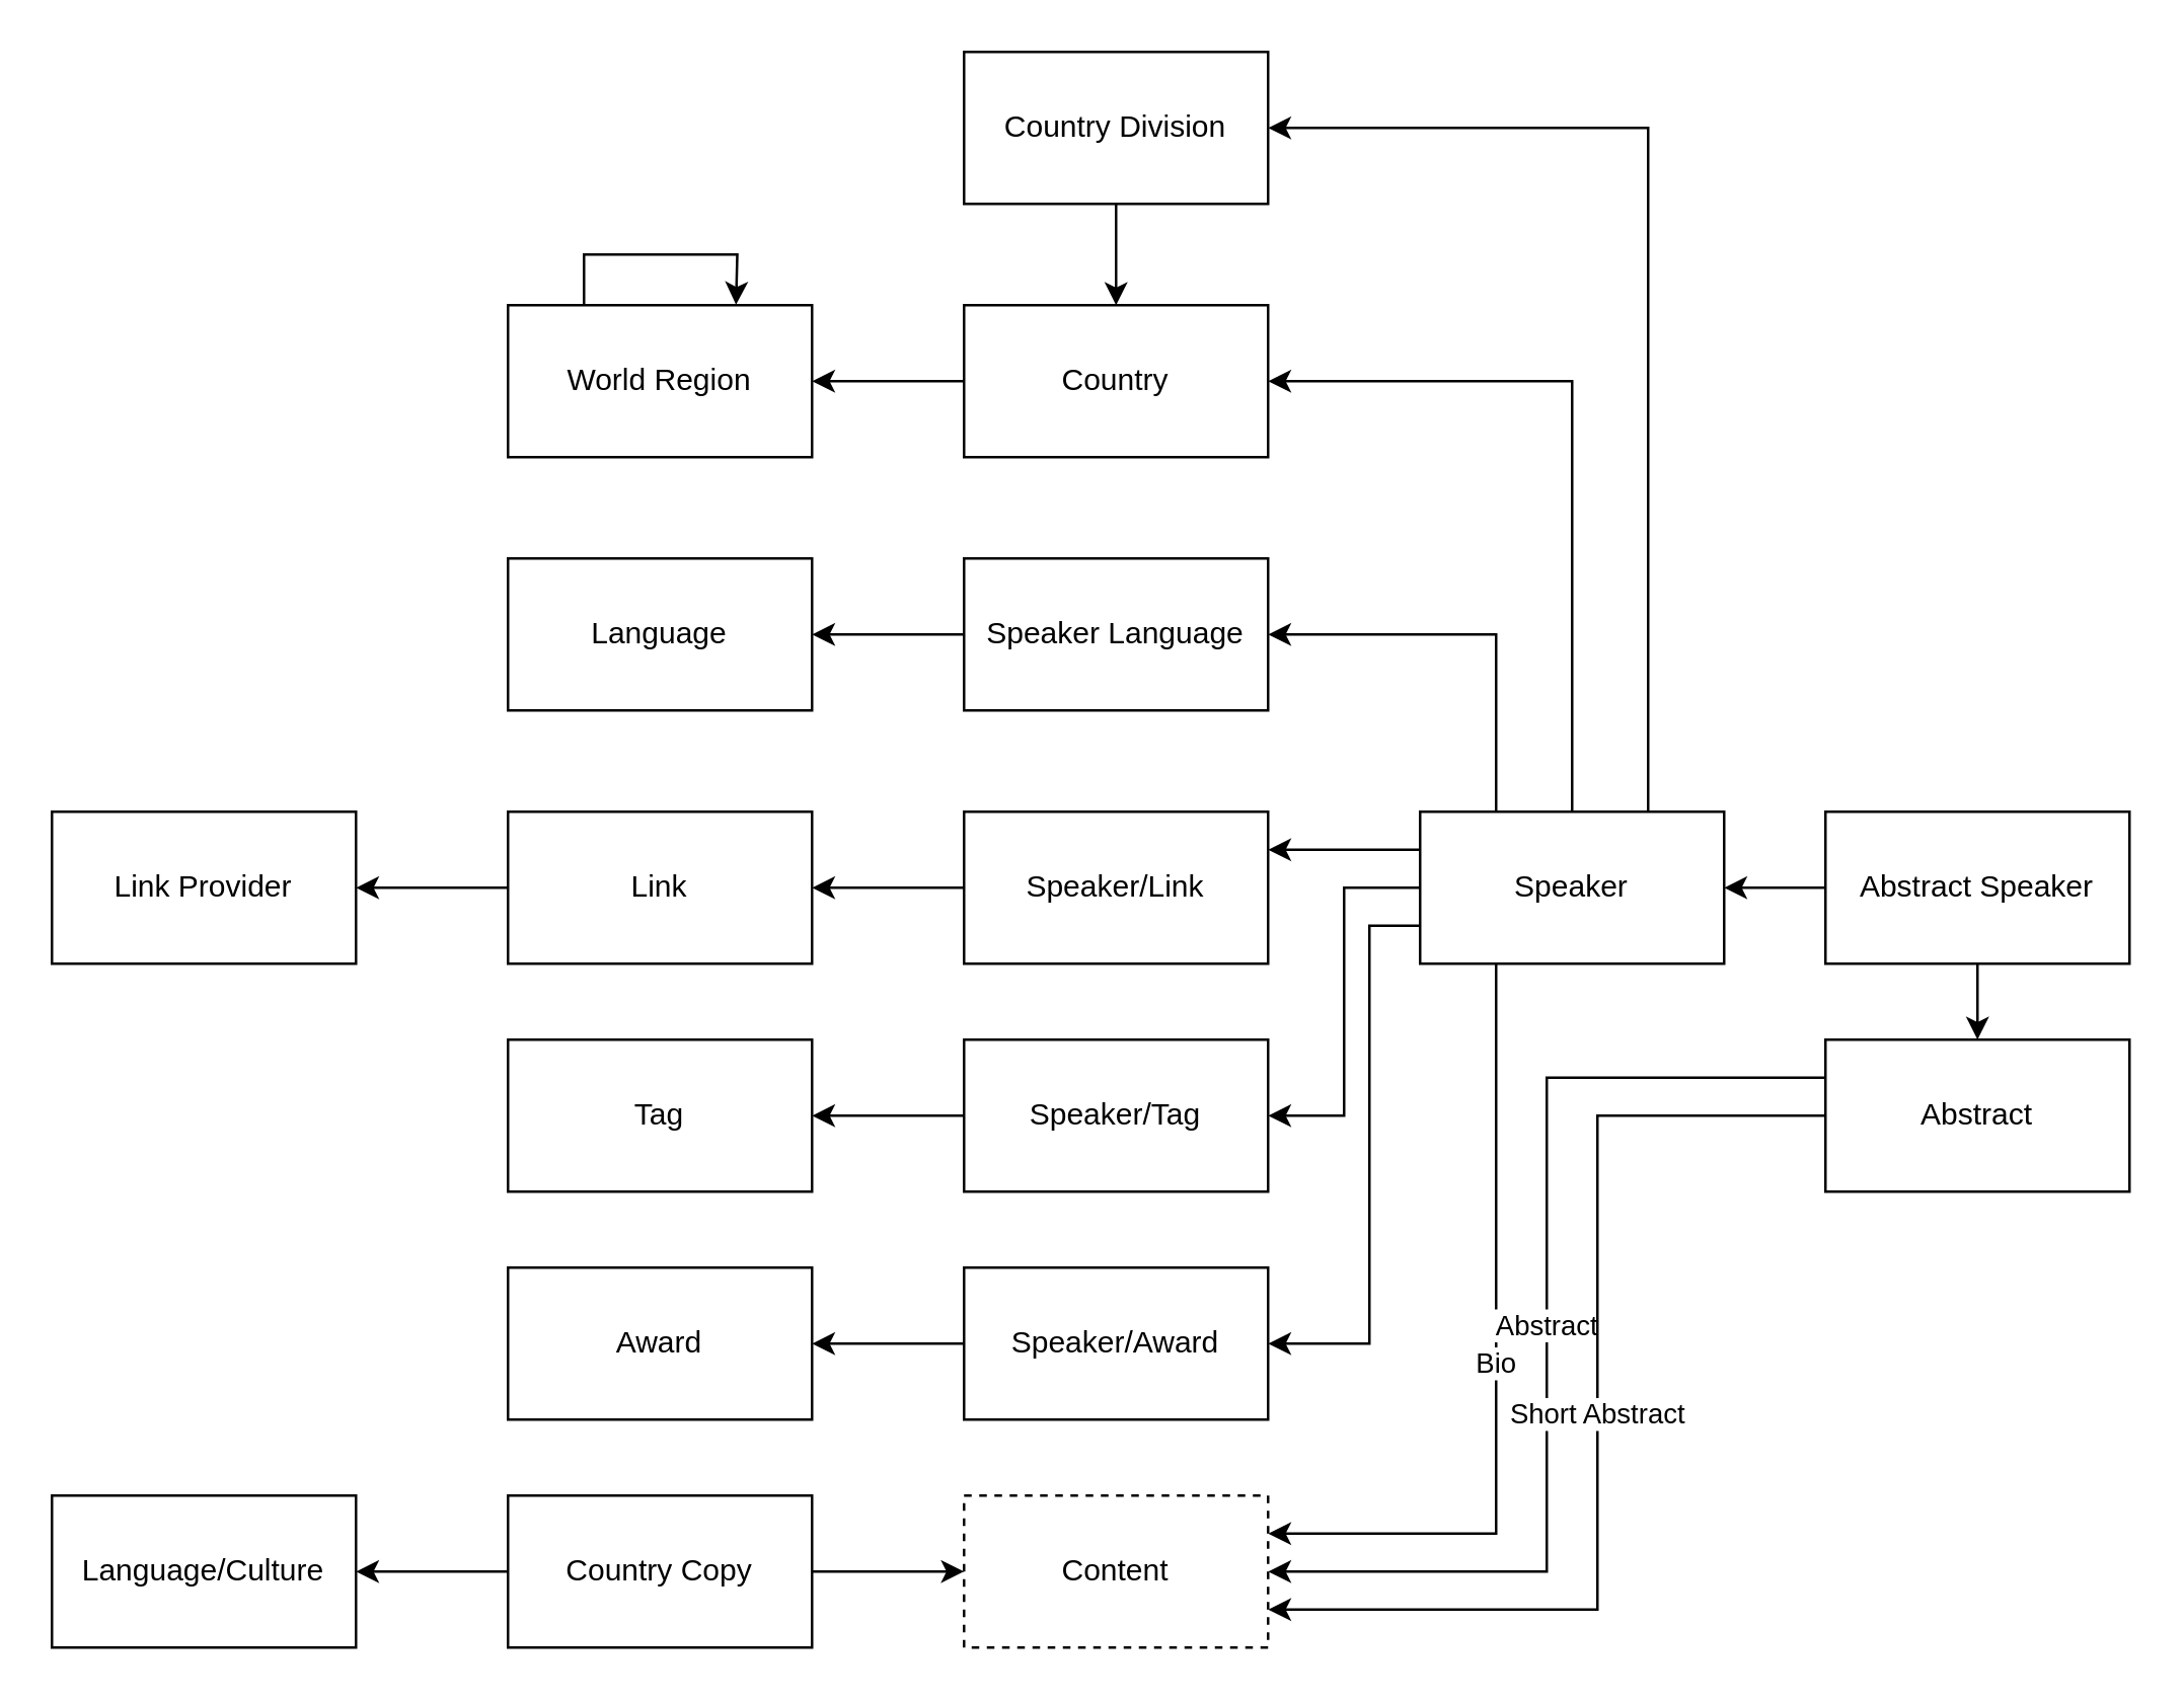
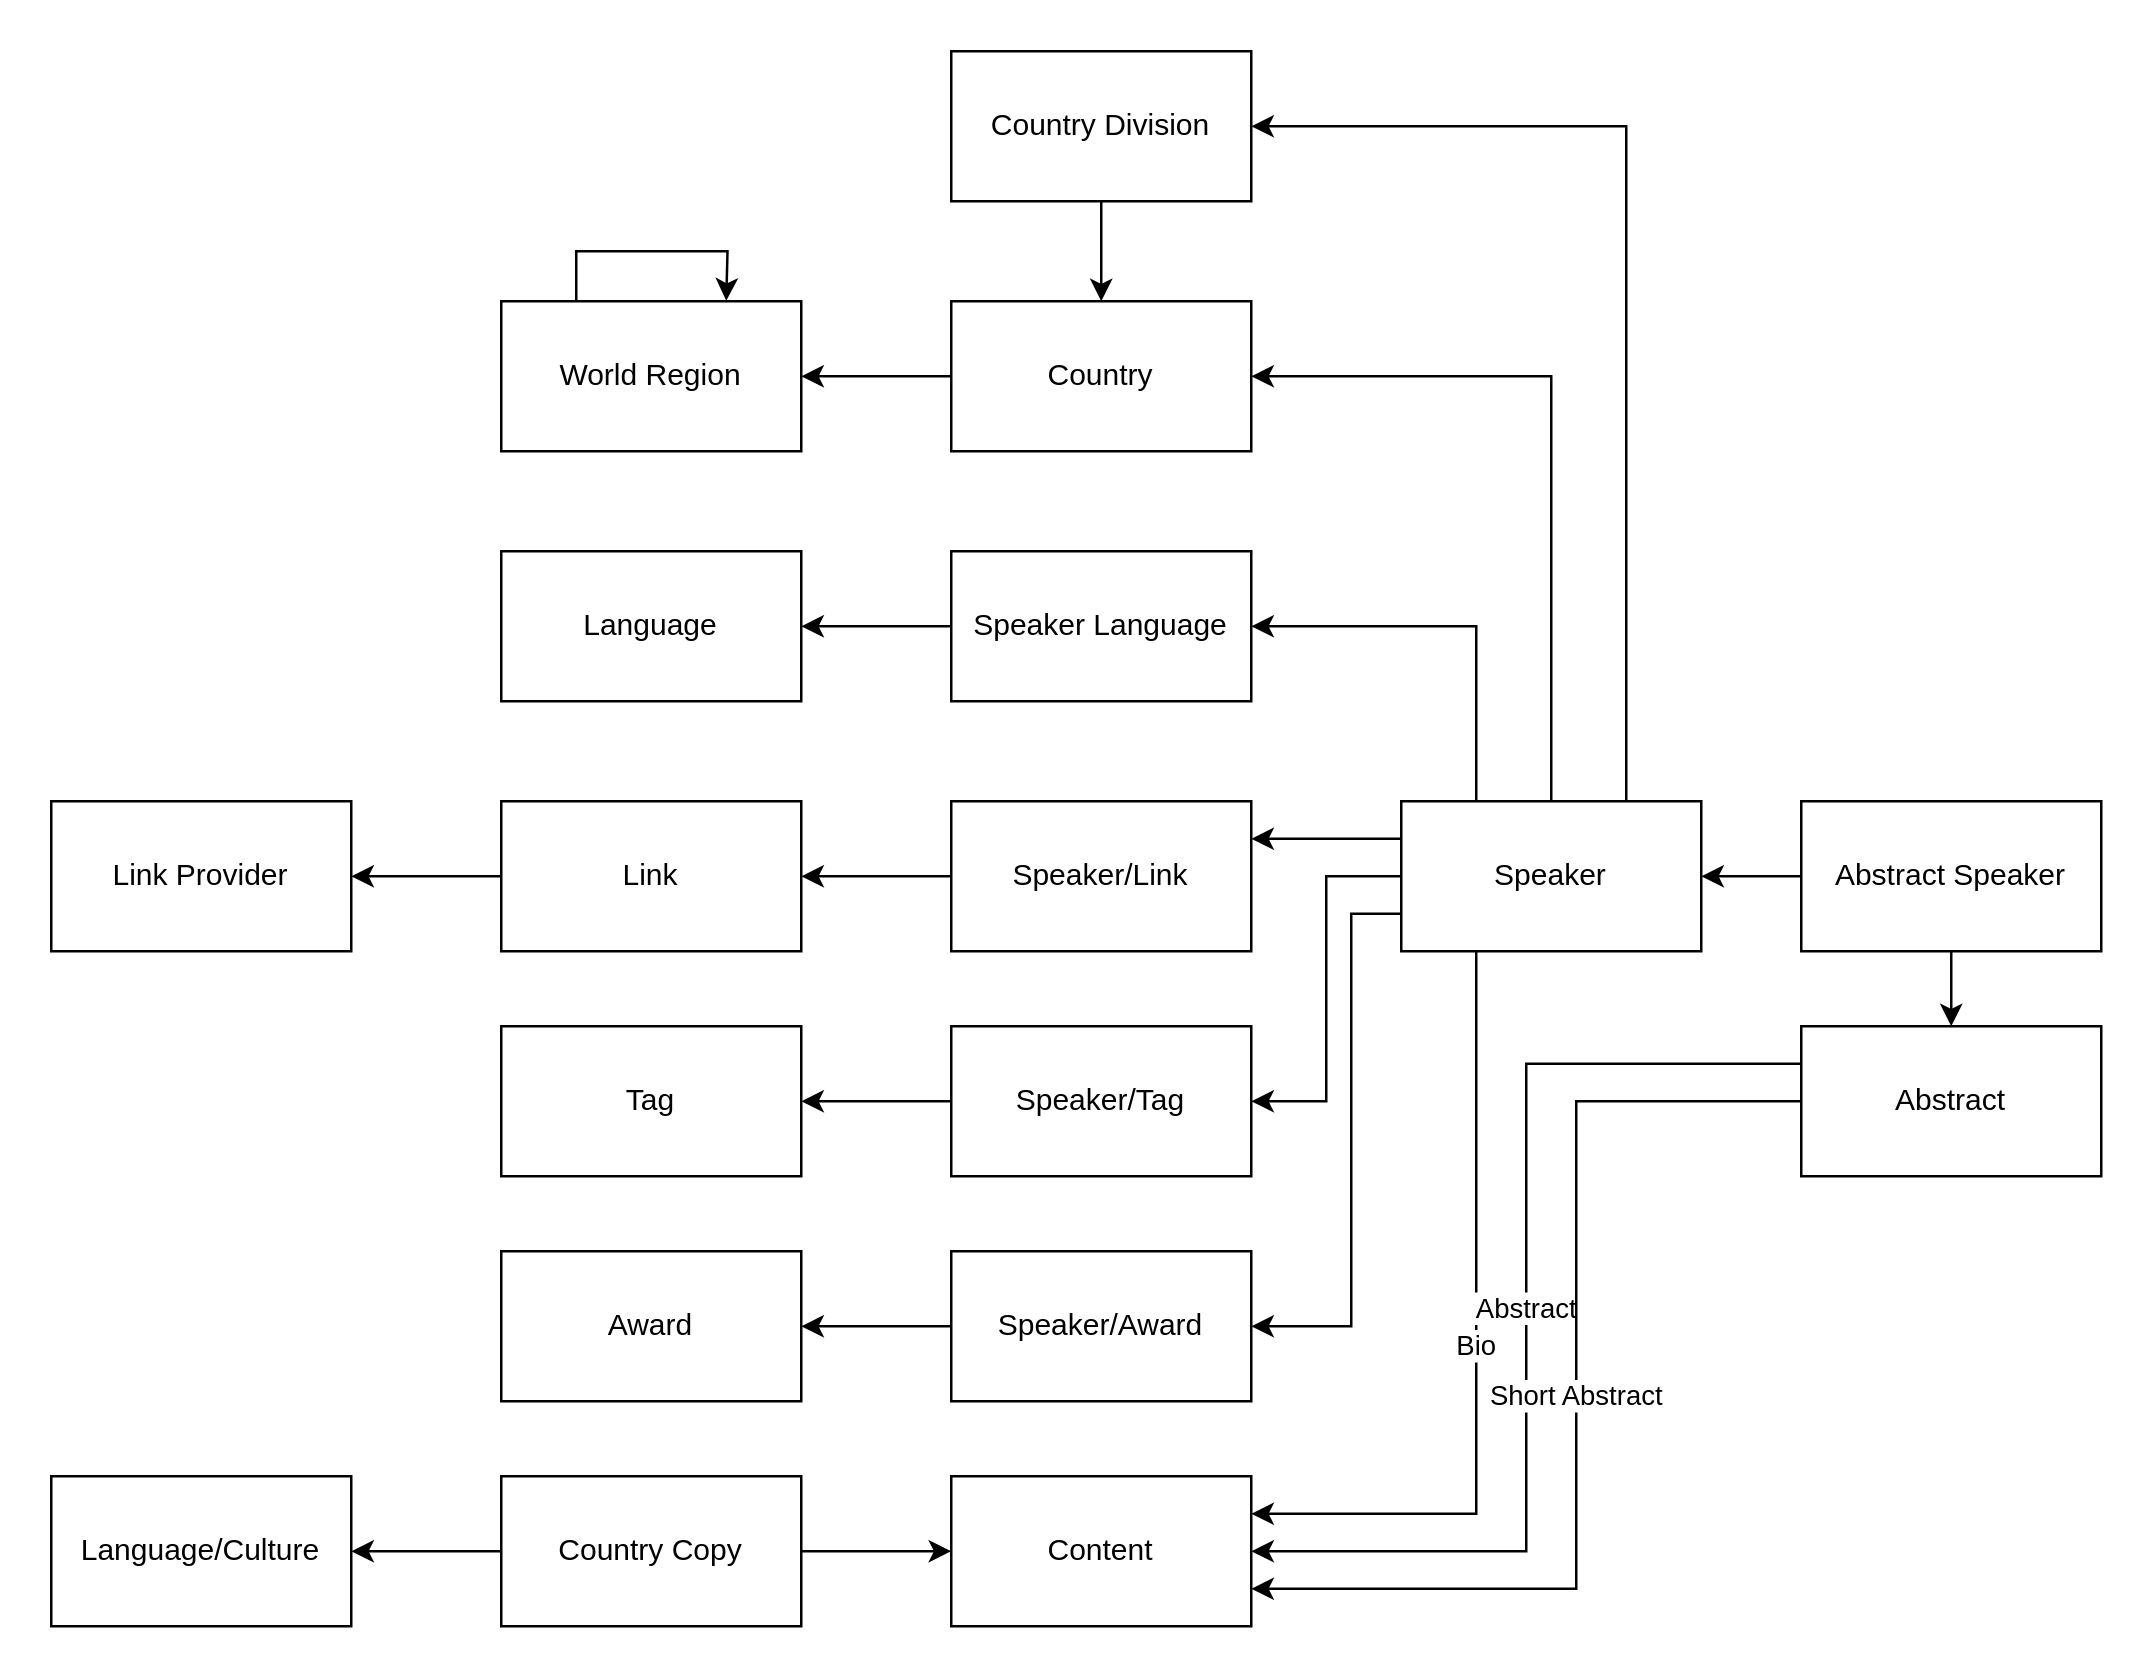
- <mxCell id="30" value="Content" style="rounded=0;whiteSpace=wrap;html=1;dashed=1;" vertex="1" parent="1"><mxGeometry x="380" y="590" width="120" height="60" as="geometry" /></mxCell>
+ <mxCell id="30" value="Content" style="rounded=0;whiteSpace=wrap;html=1;" vertex="1" parent="1"><mxGeometry x="380" y="590" width="120" height="60" as="geometry" /></mxCell>
